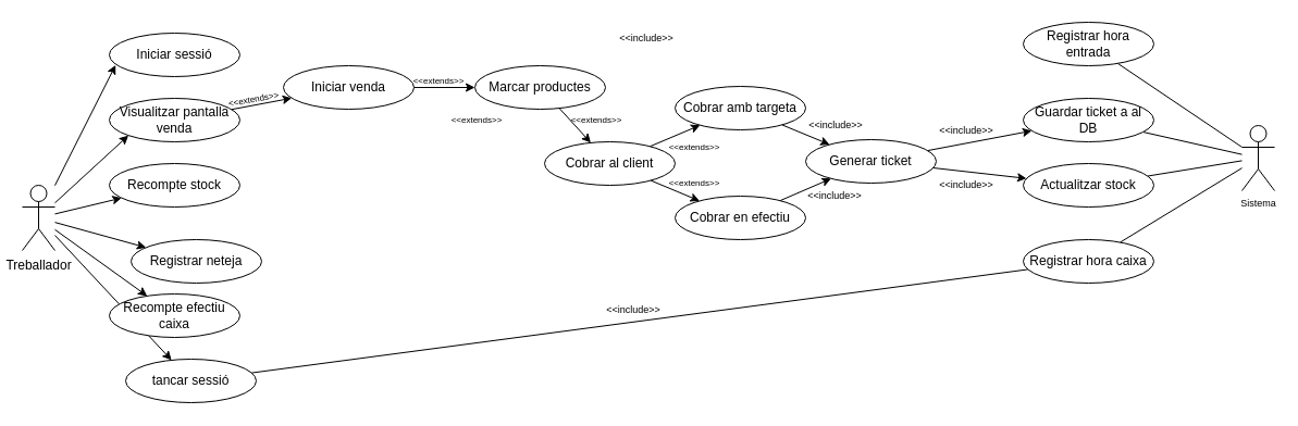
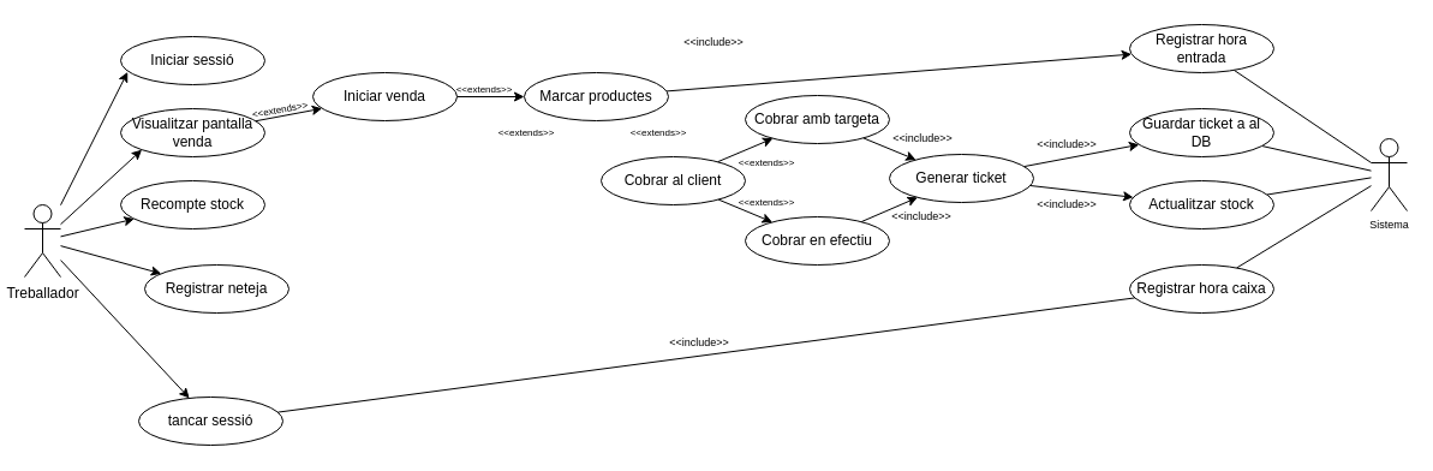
- <mxCell id="9" style="edgeStyle=none;rounded=0;orthogonalLoop=1;jettySize=auto;html=1;fontSize=9;" edge="1" parent="1" source="10" target="26"><mxGeometry relative="1" as="geometry" /></mxCell>
+ <mxCell id="9" style="edgeStyle=none;rounded=0;orthogonalLoop=1;jettySize=auto;html=1;fontSize=9;" edge="1" parent="1" source="10" target="44"><mxGeometry relative="1" as="geometry" /></mxCell>
- <mxCell id="5" style="edgeStyle=none;rounded=0;orthogonalLoop=1;jettySize=auto;html=1;" edge="1" parent="1" source="8" target="18"><mxGeometry relative="1" as="geometry" /></mxCell>
- <mxCell id="18" value="Recompte efectiu caixa" style="ellipse;whiteSpace=wrap;html=1;verticalAlign=middle;" vertex="1" parent="1"><mxGeometry x="100" y="270" width="120" height="40" as="geometry" /></mxCell>
